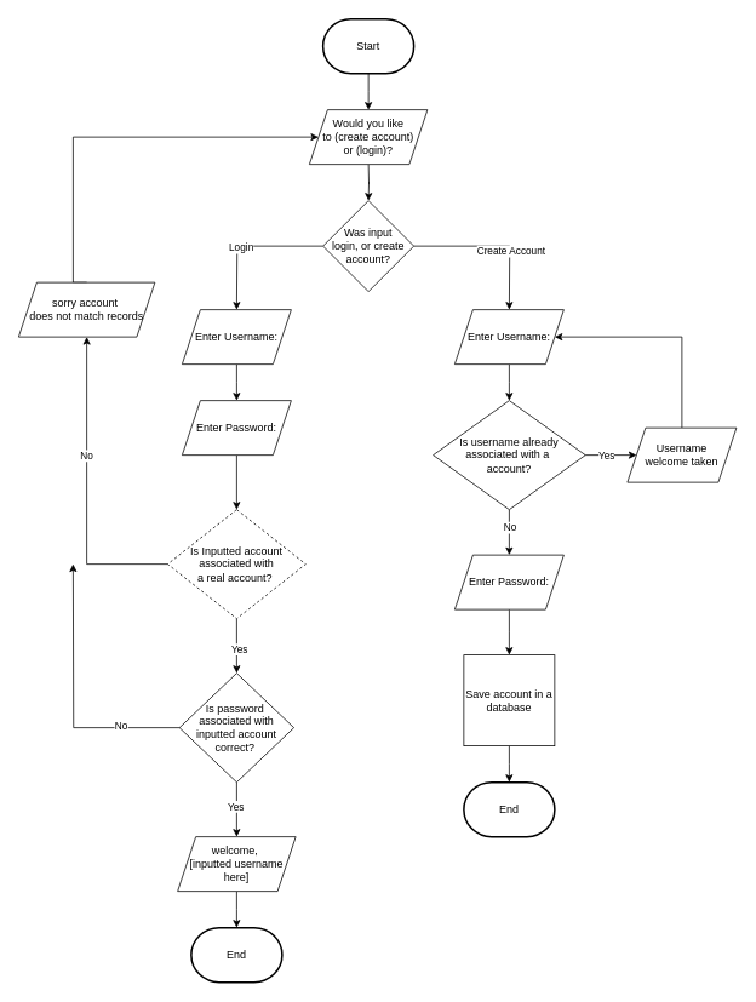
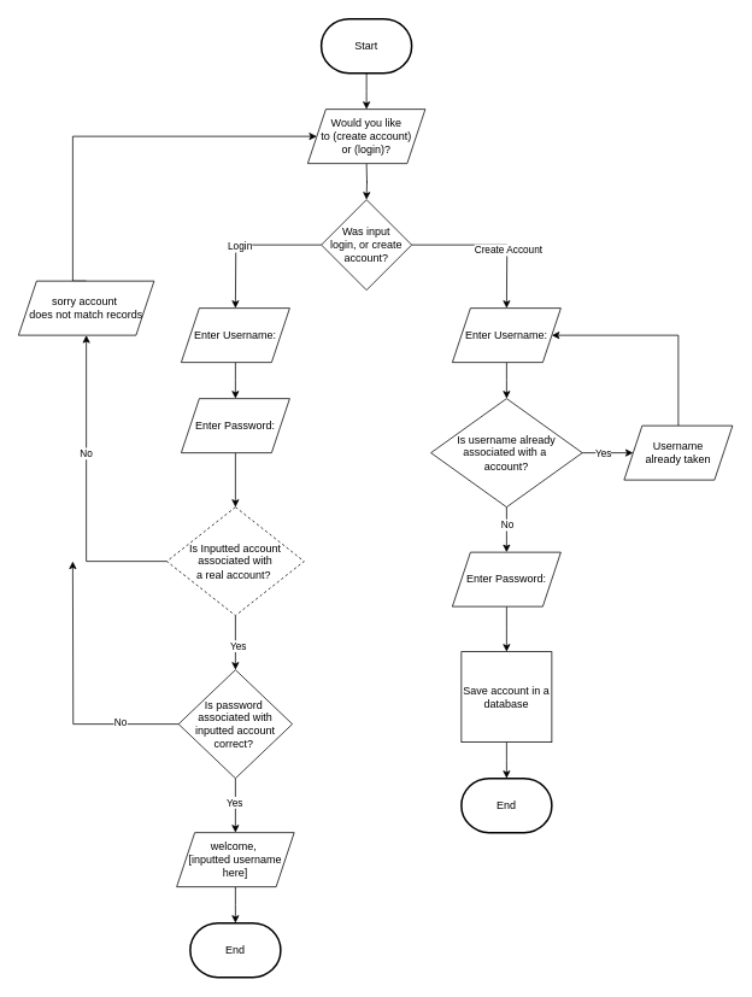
- <mxCell id="25" value="Username&lt;div&gt;welcome taken&lt;/div&gt;" style="shape=parallelogram;perimeter=parallelogramPerimeter;whiteSpace=wrap;html=1;fixedSize=1;" vertex="1" parent="1"><mxGeometry x="690" y="470" width="120" height="60" as="geometry" /></mxCell>
+ <mxCell id="25" value="Username&lt;div&gt;already taken&lt;/div&gt;" style="shape=parallelogram;perimeter=parallelogramPerimeter;whiteSpace=wrap;html=1;fixedSize=1;" vertex="1" parent="1"><mxGeometry x="690" y="470" width="120" height="60" as="geometry" /></mxCell>
